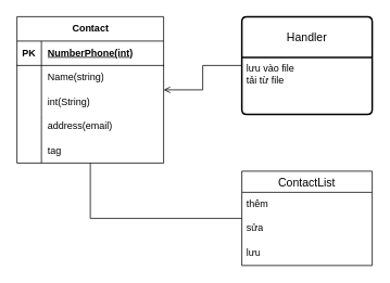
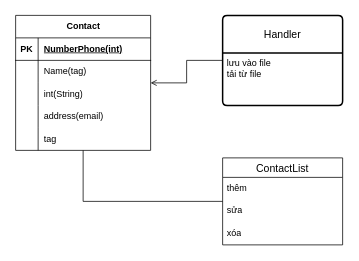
- <mxCell id="8" value="Name(string)" style="shape=partialRectangle;connectable=0;fillColor=none;top=0;left=0;bottom=0;right=0;align=left;spacingLeft=6;overflow=hidden;whiteSpace=wrap;html=1;" vertex="1" parent="6"><mxGeometry x="30" width="150" height="30" as="geometry"><mxRectangle width="150" height="30" as="alternateBounds" /></mxGeometry></mxCell>
+ <mxCell id="8" value="Name(tag)" style="shape=partialRectangle;connectable=0;fillColor=none;top=0;left=0;bottom=0;right=0;align=left;spacingLeft=6;overflow=hidden;whiteSpace=wrap;html=1;" vertex="1" parent="6"><mxGeometry x="30" width="150" height="30" as="geometry"><mxRectangle width="150" height="30" as="alternateBounds" /></mxGeometry></mxCell>
- <mxCell id="25" value="lưu" style="text;strokeColor=none;fillColor=none;spacingLeft=4;spacingRight=4;overflow=hidden;rotatable=0;points=[[0,0.5],[1,0.5]];portConstraint=eastwest;fontSize=12;whiteSpace=wrap;html=1;" vertex="1" parent="22"><mxGeometry y="86" width="160" height="30" as="geometry" /></mxCell>
+ <mxCell id="25" value="xóa" style="text;strokeColor=none;fillColor=none;spacingLeft=4;spacingRight=4;overflow=hidden;rotatable=0;points=[[0,0.5],[1,0.5]];portConstraint=eastwest;fontSize=12;whiteSpace=wrap;html=1;" vertex="1" parent="22"><mxGeometry y="86" width="160" height="30" as="geometry" /></mxCell>
